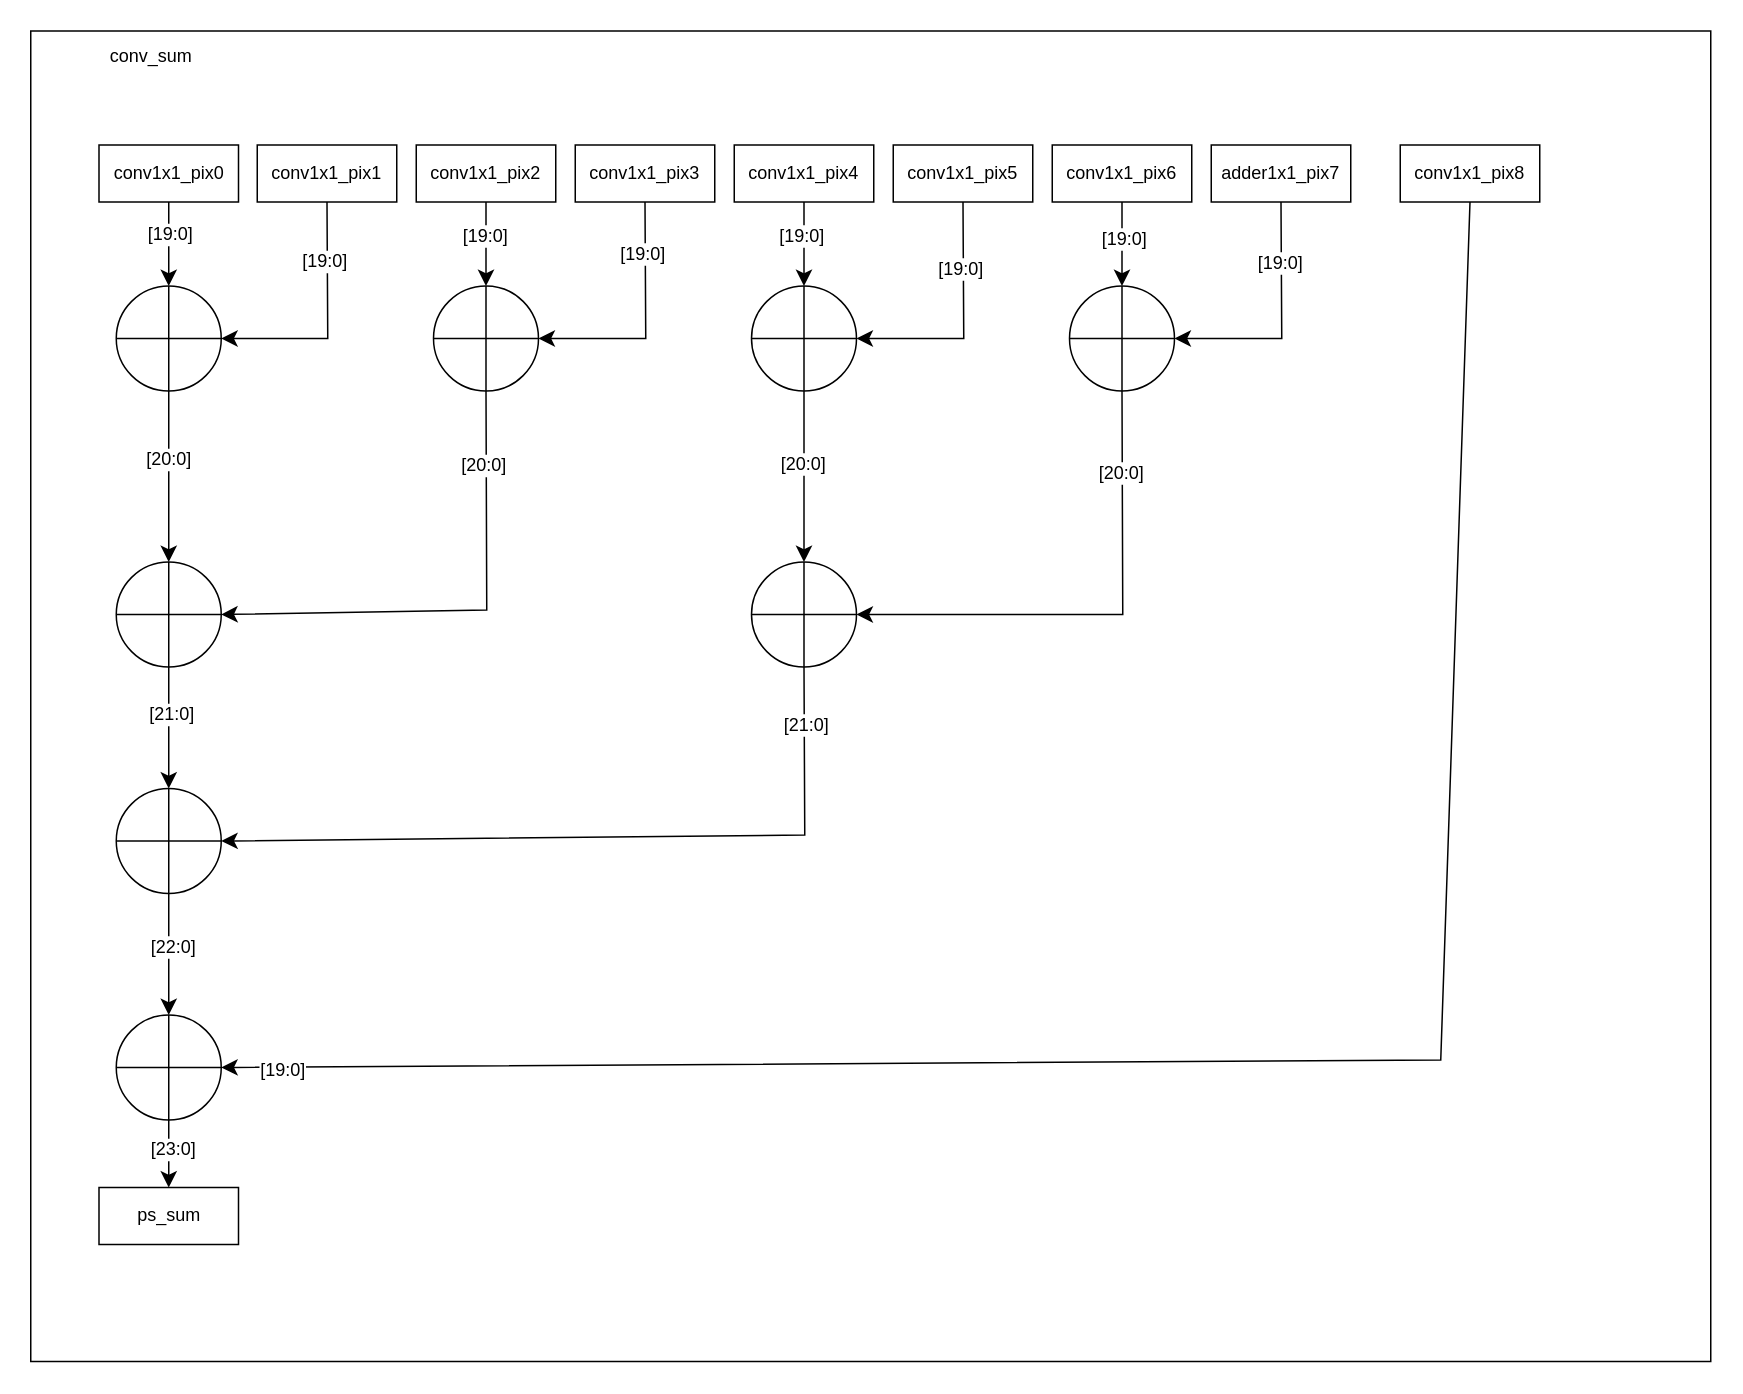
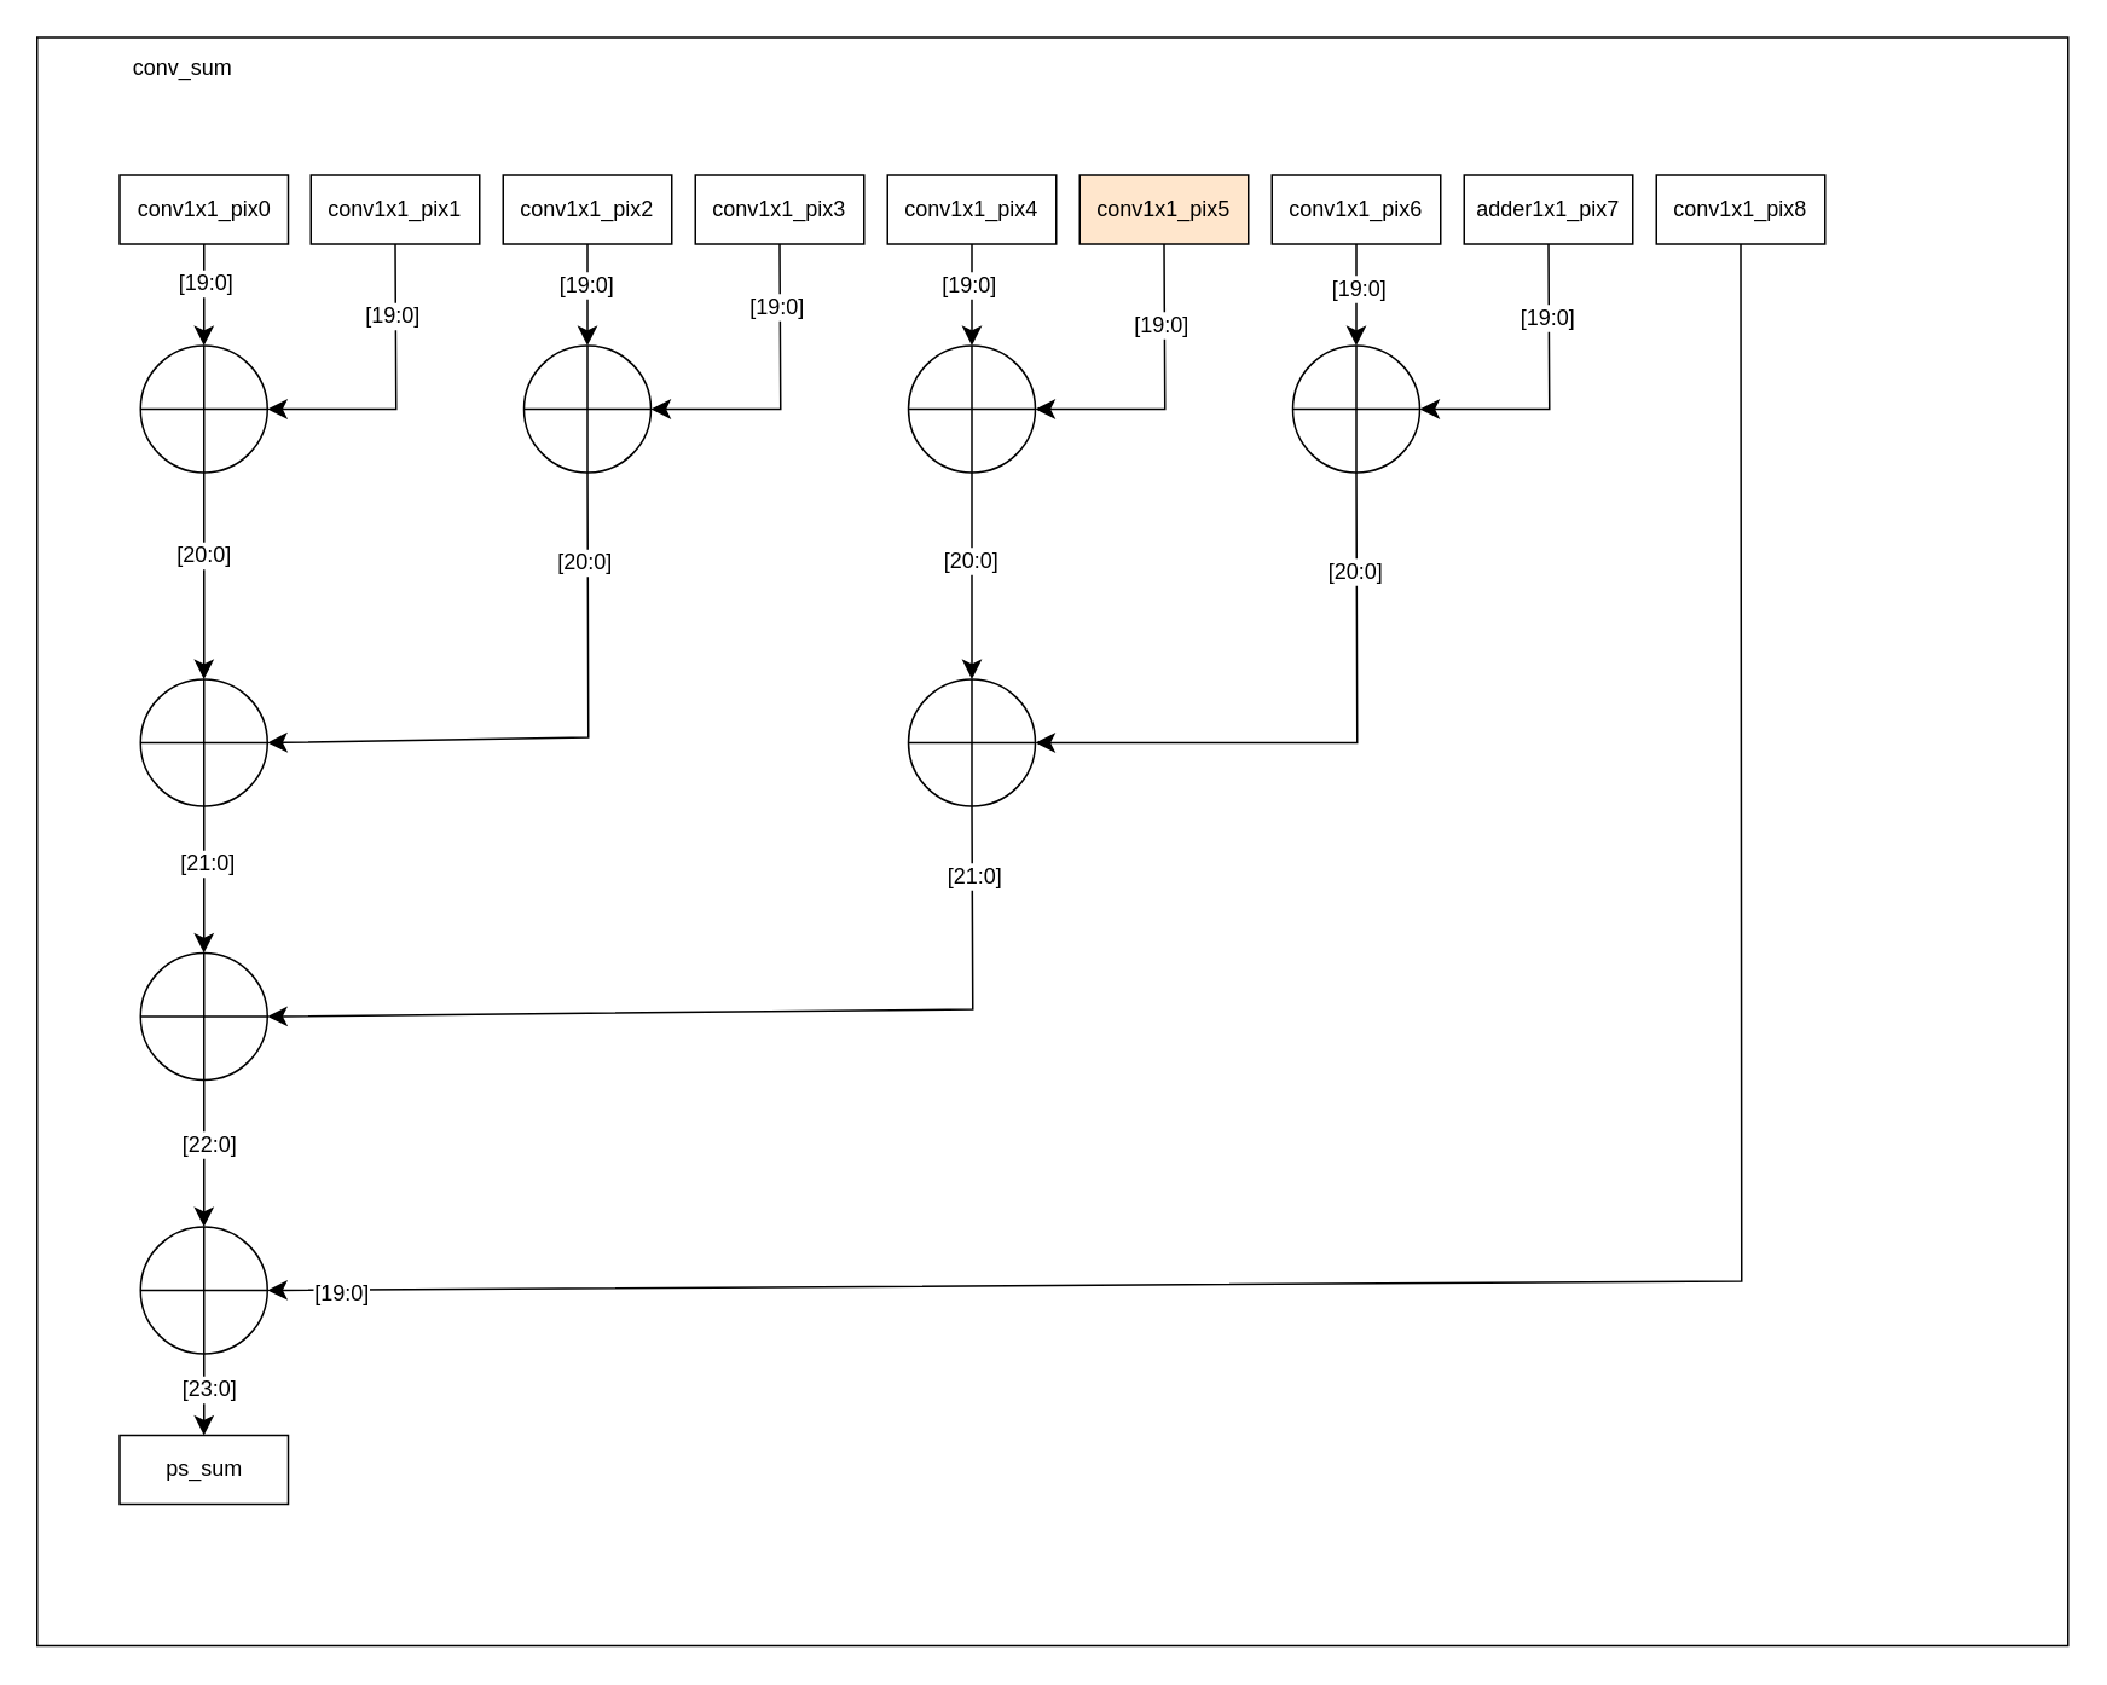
- <mxCell id="13" value="conv1x1_pix5" style="rounded=0;whiteSpace=wrap;html=1;" vertex="1" parent="1"><mxGeometry x="595" y="96" width="93" height="38" as="geometry" /></mxCell>
+ <mxCell id="13" value="conv1x1_pix5" style="rounded=0;whiteSpace=wrap;html=1;fillColor=#ffe6cc;" vertex="1" parent="1"><mxGeometry x="595" y="96" width="93" height="38" as="geometry" /></mxCell>
- <mxCell id="10" value="conv1x1_pix8" style="rounded=0;whiteSpace=wrap;html=1;" vertex="1" parent="1"><mxGeometry x="933" y="96" width="93" height="38" as="geometry" /></mxCell>
+ <mxCell id="10" value="conv1x1_pix8" style="rounded=0;whiteSpace=wrap;html=1;" vertex="1" parent="1"><mxGeometry x="913" y="96" width="93" height="38" as="geometry" /></mxCell>
